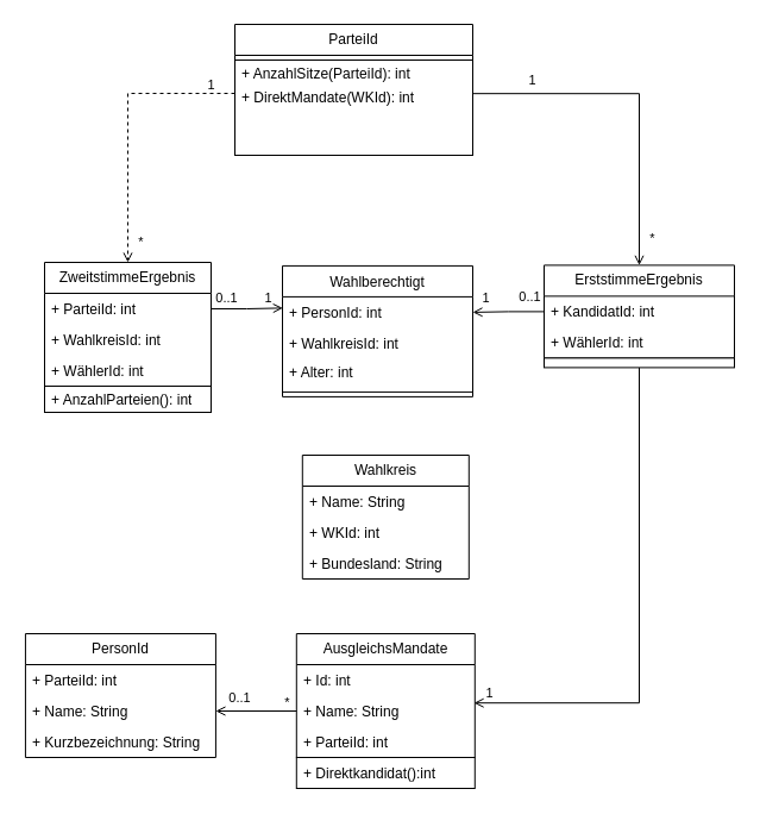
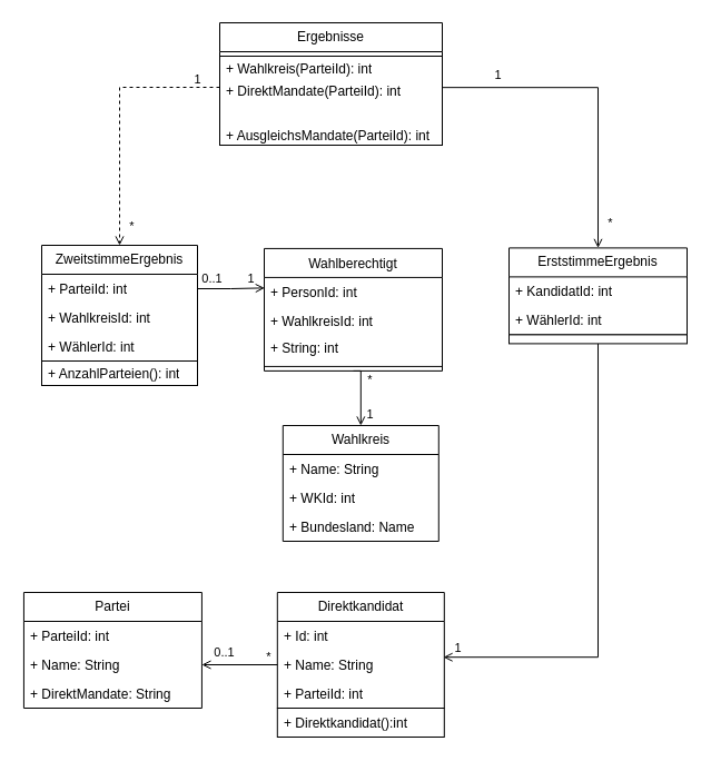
- <mxCell id="22" value="ParteiId" style="swimlane;fontStyle=0;childLayout=stackLayout;horizontal=1;startSize=26;fillColor=none;horizontalStack=0;resizeParent=1;resizeParentMax=0;resizeLast=0;collapsible=1;marginBottom=0;whiteSpace=wrap;html=1;" vertex="1" parent="1"><mxGeometry x="197" y="20" width="200" height="48" as="geometry" /></mxCell>
+ <mxCell id="22" value="Ergebnisse" style="swimlane;fontStyle=0;childLayout=stackLayout;horizontal=1;startSize=26;fillColor=none;horizontalStack=0;resizeParent=1;resizeParentMax=0;resizeLast=0;collapsible=1;marginBottom=0;whiteSpace=wrap;html=1;" vertex="1" parent="1"><mxGeometry x="197" y="20" width="200" height="48" as="geometry" /></mxCell>
- <mxCell id="38" value="+ AnzahlSitze(ParteiId): int" style="text;strokeColor=none;fillColor=none;align=left;verticalAlign=top;spacingLeft=4;spacingRight=4;overflow=hidden;rotatable=0;points=[[0,0.5],[1,0.5]];portConstraint=eastwest;whiteSpace=wrap;html=1;" vertex="1" parent="1"><mxGeometry x="197" y="48" width="170" height="20" as="geometry" /></mxCell>
+ <mxCell id="38" value="+ Wahlkreis(ParteiId): int" style="text;strokeColor=none;fillColor=none;align=left;verticalAlign=top;spacingLeft=4;spacingRight=4;overflow=hidden;rotatable=0;points=[[0,0.5],[1,0.5]];portConstraint=eastwest;whiteSpace=wrap;html=1;" vertex="1" parent="1"><mxGeometry x="197" y="48" width="170" height="20" as="geometry" /></mxCell>
- <mxCell id="39" value="+ DirektMandate(WKId): int" style="text;strokeColor=none;fillColor=none;align=left;verticalAlign=top;spacingLeft=4;spacingRight=4;overflow=hidden;rotatable=0;points=[[0,0.5],[1,0.5]];portConstraint=eastwest;whiteSpace=wrap;html=1;" vertex="1" parent="1"><mxGeometry x="197" y="68" width="190" height="20" as="geometry" /></mxCell>
+ <mxCell id="39" value="+ DirektMandate(ParteiId): int" style="text;strokeColor=none;fillColor=none;align=left;verticalAlign=top;spacingLeft=4;spacingRight=4;overflow=hidden;rotatable=0;points=[[0,0.5],[1,0.5]];portConstraint=eastwest;whiteSpace=wrap;html=1;" vertex="1" parent="1"><mxGeometry x="197" y="68" width="190" height="20" as="geometry" /></mxCell>
+ <mxCell id="40" value="+ AusgleichsMandate(ParteiId): int" style="text;strokeColor=none;fillColor=none;align=left;verticalAlign=top;spacingLeft=4;spacingRight=4;overflow=hidden;rotatable=0;points=[[0,0.5],[1,0.5]];portConstraint=eastwest;whiteSpace=wrap;html=1;" vertex="1" parent="1"><mxGeometry x="197" y="108" width="200" height="20" as="geometry" /></mxCell>
- <mxCell id="50" style="edgeStyle=orthogonalEdgeStyle;rounded=0;orthogonalLoop=1;jettySize=auto;html=1;exitX=0;exitY=0.5;exitDx=0;exitDy=0;entryX=1;entryY=0.5;entryDx=0;entryDy=0;endArrow=open;endFill=0;" edge="1" parent="1" source="15" target="46"><mxGeometry relative="1" as="geometry" /></mxCell>
- <mxCell id="51" value="0..1" style="edgeLabel;html=1;align=center;verticalAlign=middle;resizable=0;points=[];" vertex="1" connectable="0" parent="50"><mxGeometry x="-0.735" y="1" relative="1" as="geometry"><mxPoint x="-5" y="-14" as="offset" /></mxGeometry></mxCell>
- <mxCell id="52" value="1" style="edgeLabel;html=1;align=center;verticalAlign=middle;resizable=0;points=[];" vertex="1" connectable="0" parent="50"><mxGeometry x="0.665" y="2" relative="1" as="geometry"><mxPoint y="-14" as="offset" /></mxGeometry></mxCell>
- <mxCell id="48" value="+ Alter: int" style="text;strokeColor=none;fillColor=none;align=left;verticalAlign=top;spacingLeft=4;spacingRight=4;overflow=hidden;rotatable=0;points=[[0,0.5],[1,0.5]];portConstraint=eastwest;whiteSpace=wrap;html=1;" vertex="1" parent="45"><mxGeometry y="76" width="160" height="26" as="geometry" /></mxCell>
+ <mxCell id="48" value="+ String: int" style="text;strokeColor=none;fillColor=none;align=left;verticalAlign=top;spacingLeft=4;spacingRight=4;overflow=hidden;rotatable=0;points=[[0,0.5],[1,0.5]];portConstraint=eastwest;whiteSpace=wrap;html=1;" vertex="1" parent="45"><mxGeometry y="76" width="160" height="26" as="geometry" /></mxCell>
+ <mxCell id="42" style="edgeStyle=orthogonalEdgeStyle;rounded=0;orthogonalLoop=1;jettySize=auto;html=1;exitX=0.5;exitY=1;exitDx=0;exitDy=0;entryX=0.5;entryY=0;entryDx=0;entryDy=0;endArrow=open;endFill=0;" edge="1" parent="1" source="45" target="6"><mxGeometry relative="1" as="geometry"><Array as="points"><mxPoint x="324" y="333" /></Array></mxGeometry></mxCell>
+ <mxCell id="43" value="*" style="edgeLabel;html=1;align=center;verticalAlign=middle;resizable=0;points=[];" vertex="1" connectable="0" parent="42"><mxGeometry x="-0.058" relative="1" as="geometry"><mxPoint x="8" y="-12" as="offset" /></mxGeometry></mxCell>
+ <mxCell id="44" value="1" style="edgeLabel;html=1;align=center;verticalAlign=middle;resizable=0;points=[];" vertex="1" connectable="0" parent="42"><mxGeometry x="0.606" relative="1" as="geometry"><mxPoint x="8" as="offset" /></mxGeometry></mxCell>
- <mxCell id="9" value="+ Bundesland: String" style="text;strokeColor=none;fillColor=none;align=left;verticalAlign=top;spacingLeft=4;spacingRight=4;overflow=hidden;rotatable=0;points=[[0,0.5],[1,0.5]];portConstraint=eastwest;whiteSpace=wrap;html=1;" vertex="1" parent="6"><mxGeometry y="78" width="140" height="26" as="geometry" /></mxCell>
+ <mxCell id="9" value="+ Bundesland: Name" style="text;strokeColor=none;fillColor=none;align=left;verticalAlign=top;spacingLeft=4;spacingRight=4;overflow=hidden;rotatable=0;points=[[0,0.5],[1,0.5]];portConstraint=eastwest;whiteSpace=wrap;html=1;" vertex="1" parent="6"><mxGeometry y="78" width="140" height="26" as="geometry" /></mxCell>
- <mxCell id="2" value="PersonId" style="swimlane;fontStyle=0;childLayout=stackLayout;horizontal=1;startSize=26;fillColor=none;horizontalStack=0;resizeParent=1;resizeParentMax=0;resizeLast=0;collapsible=1;marginBottom=0;whiteSpace=wrap;html=1;" vertex="1" parent="1"><mxGeometry x="20.93" y="532" width="160" height="104" as="geometry"><mxRectangle x="40" y="460" width="70" height="30" as="alternateBounds" /></mxGeometry></mxCell>
+ <mxCell id="2" value="Partei" style="swimlane;fontStyle=0;childLayout=stackLayout;horizontal=1;startSize=26;fillColor=none;horizontalStack=0;resizeParent=1;resizeParentMax=0;resizeLast=0;collapsible=1;marginBottom=0;whiteSpace=wrap;html=1;" vertex="1" parent="1"><mxGeometry x="20.93" y="532" width="160" height="104" as="geometry"><mxRectangle x="40" y="460" width="70" height="30" as="alternateBounds" /></mxGeometry></mxCell>
- <mxCell id="29" value="AusgleichsMandate" style="swimlane;fontStyle=0;childLayout=stackLayout;horizontal=1;startSize=26;fillColor=none;horizontalStack=0;resizeParent=1;resizeParentMax=0;resizeLast=0;collapsible=1;marginBottom=0;whiteSpace=wrap;html=1;" vertex="1" parent="1"><mxGeometry x="248.8" y="532" width="150" height="104" as="geometry" /></mxCell>
+ <mxCell id="29" value="Direktkandidat" style="swimlane;fontStyle=0;childLayout=stackLayout;horizontal=1;startSize=26;fillColor=none;horizontalStack=0;resizeParent=1;resizeParentMax=0;resizeLast=0;collapsible=1;marginBottom=0;whiteSpace=wrap;html=1;" vertex="1" parent="1"><mxGeometry x="248.8" y="532" width="150" height="104" as="geometry" /></mxCell>
- <mxCell id="5" value="+ Kurzbezeichnung: String" style="text;strokeColor=none;fillColor=none;align=left;verticalAlign=top;spacingLeft=4;spacingRight=4;overflow=hidden;rotatable=0;points=[[0,0.5],[1,0.5]];portConstraint=eastwest;whiteSpace=wrap;html=1;" vertex="1" parent="2"><mxGeometry y="78" width="160" height="26" as="geometry" /></mxCell>
+ <mxCell id="5" value="+ DirektMandate: String" style="text;strokeColor=none;fillColor=none;align=left;verticalAlign=top;spacingLeft=4;spacingRight=4;overflow=hidden;rotatable=0;points=[[0,0.5],[1,0.5]];portConstraint=eastwest;whiteSpace=wrap;html=1;" vertex="1" parent="2"><mxGeometry y="78" width="160" height="26" as="geometry" /></mxCell>
